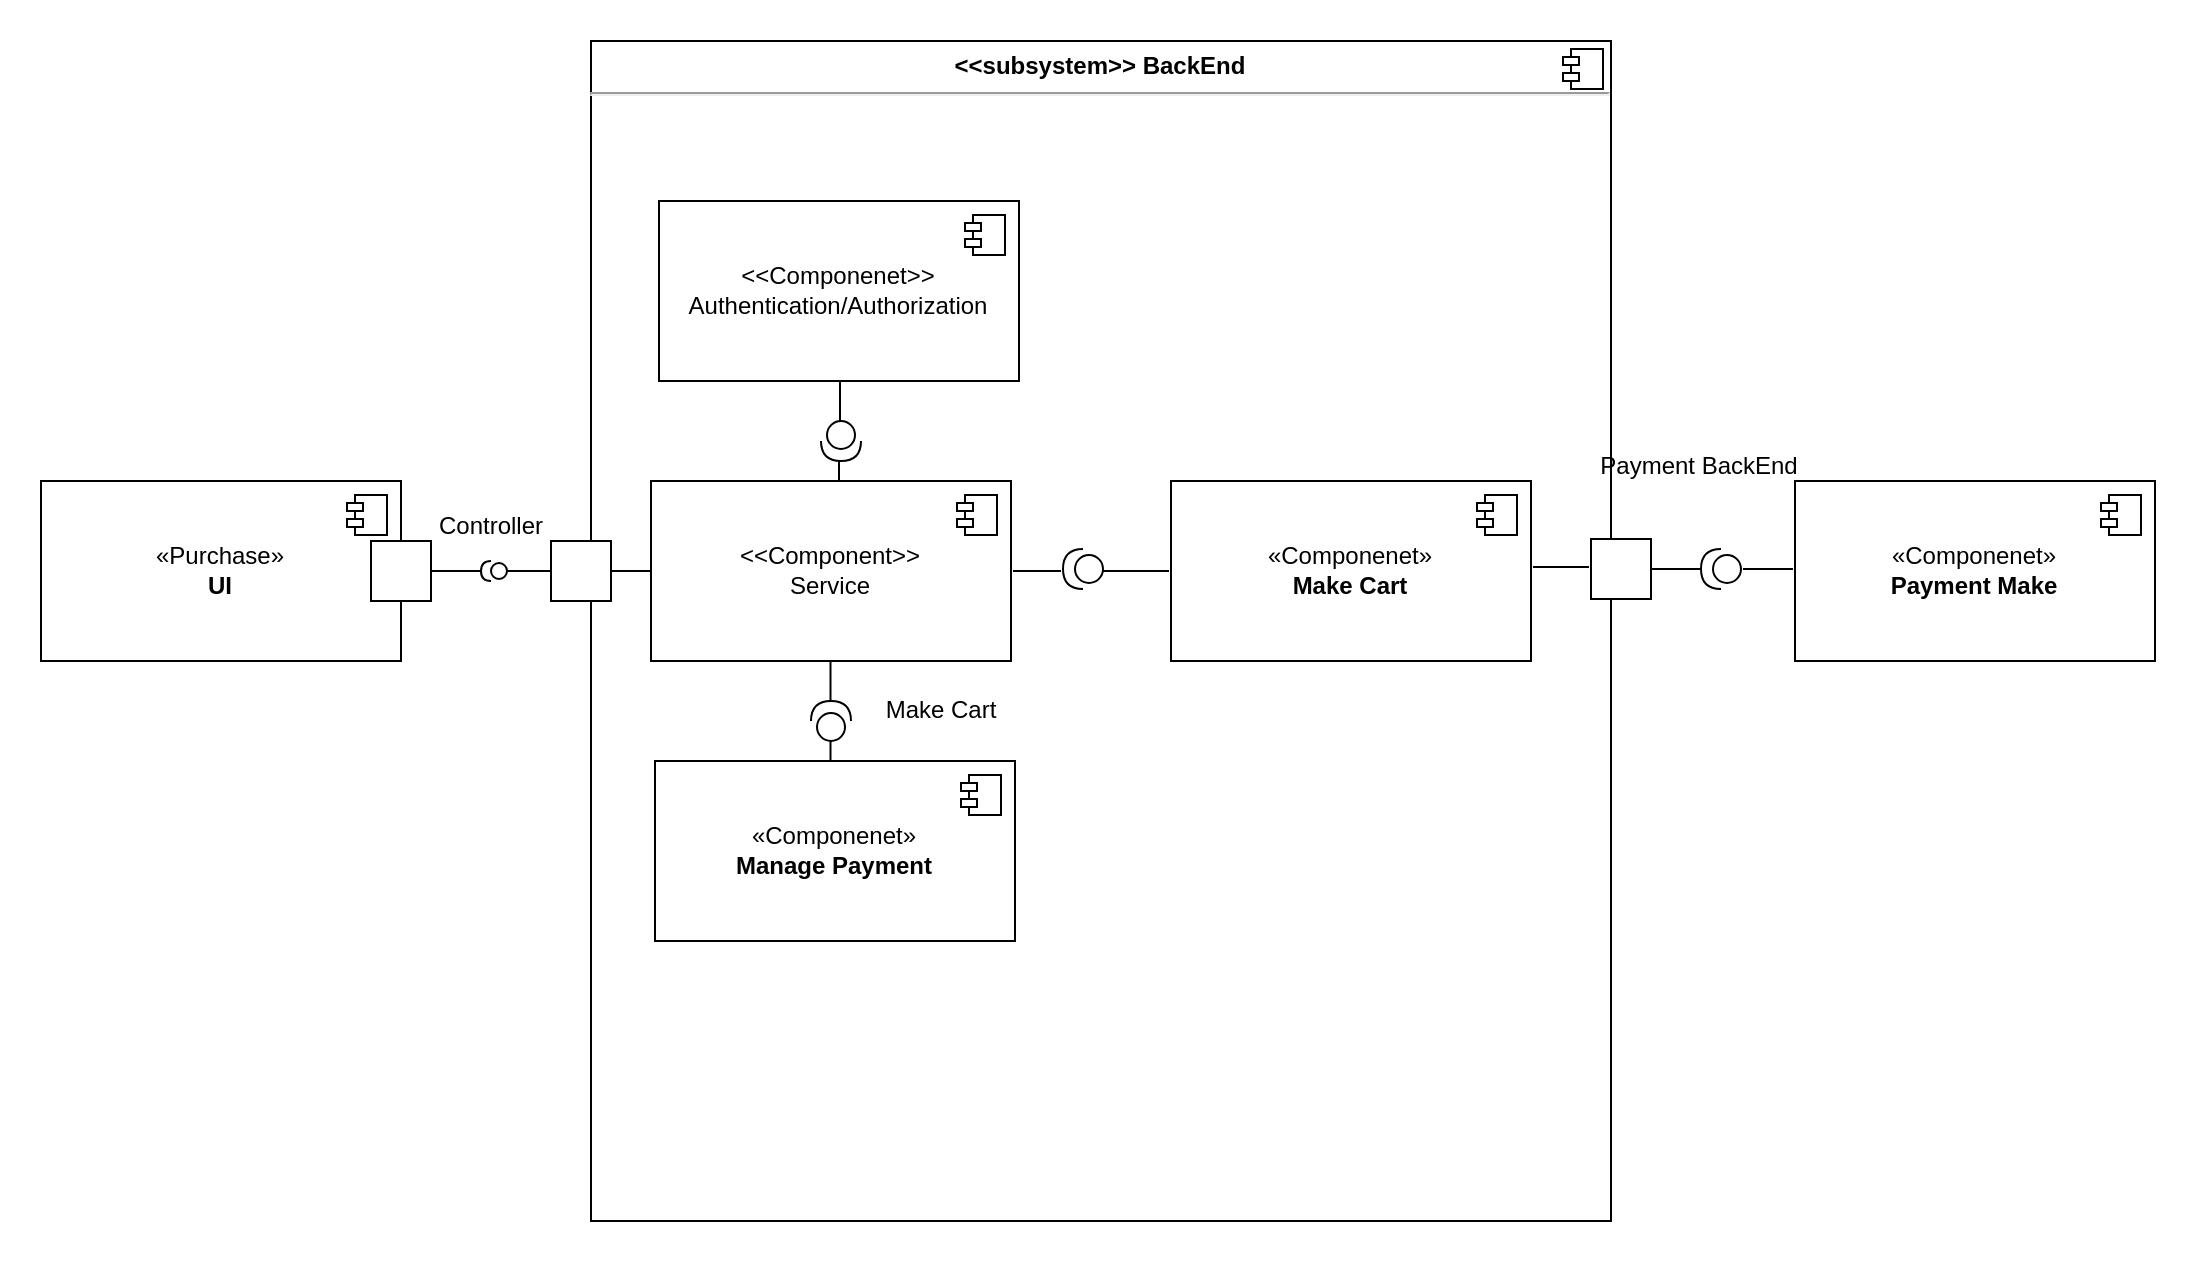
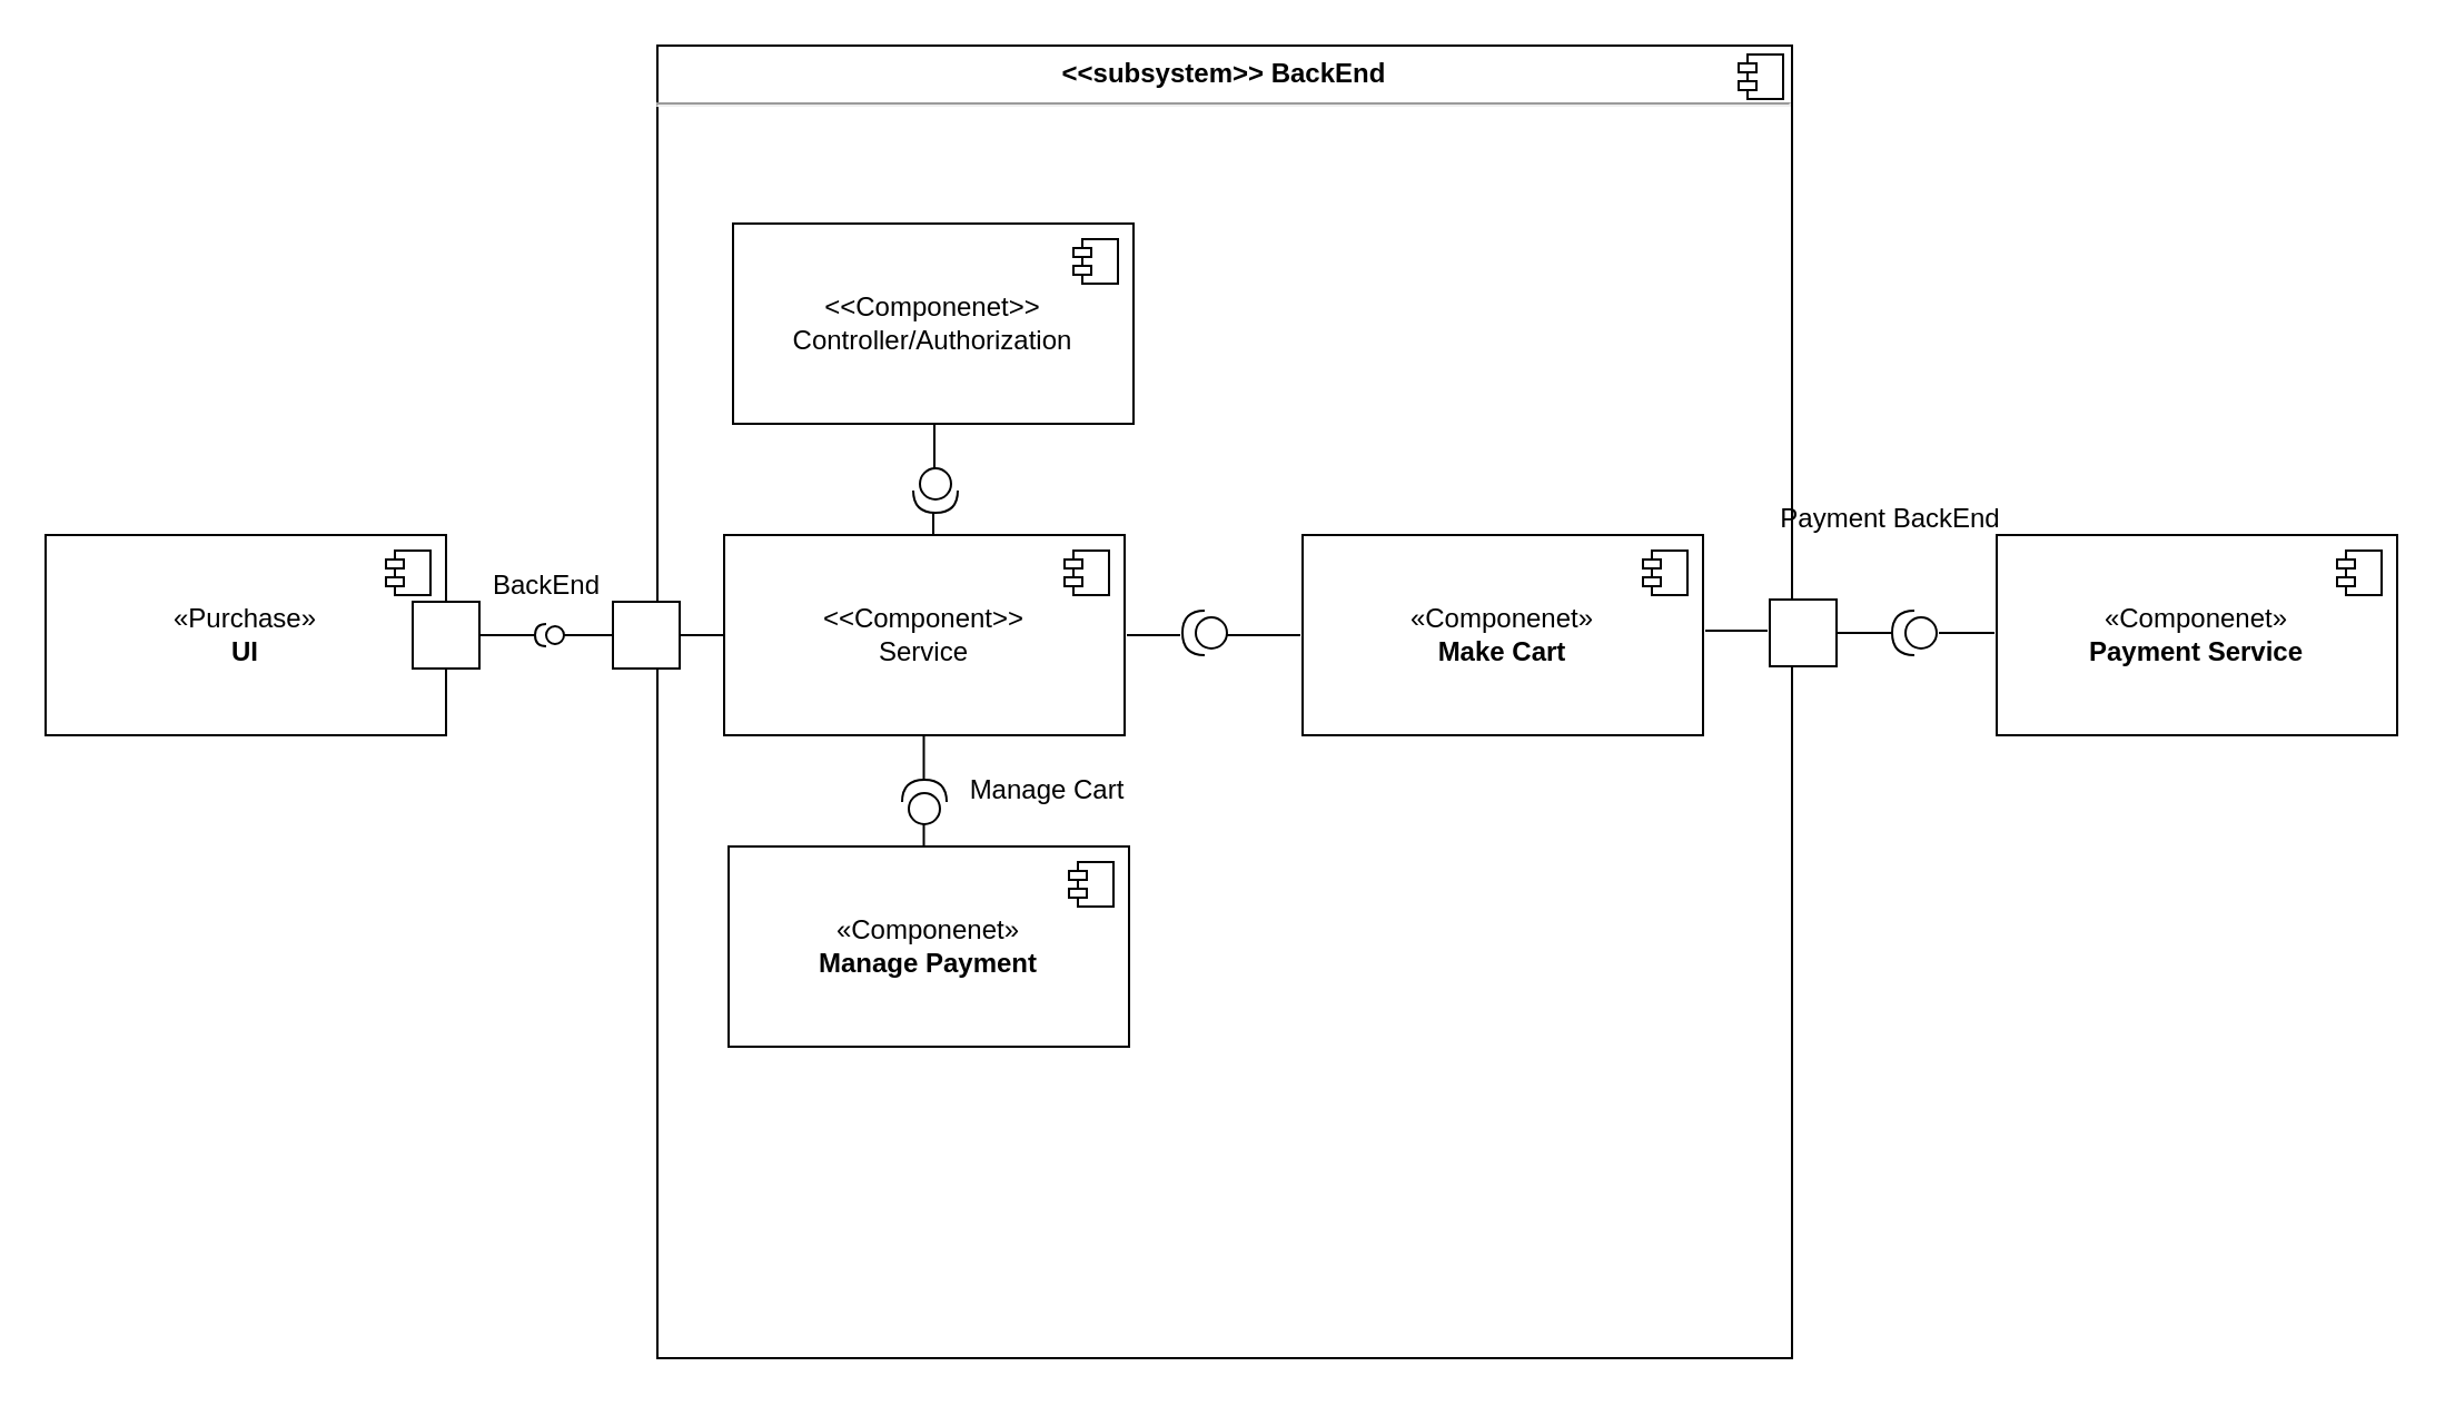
- <mxCell id="8" value="&amp;lt;&amp;lt;Componenet&amp;gt;&amp;gt;&lt;br&gt;Authentication/Authorization" style="html=1;dropTarget=0;whiteSpace=wrap;" parent="1" vertex="1"><mxGeometry x="329" y="100" width="180" height="90" as="geometry" /></mxCell>
+ <mxCell id="8" value="&amp;lt;&amp;lt;Componenet&amp;gt;&amp;gt;&lt;br&gt;Controller/Authorization" style="html=1;dropTarget=0;whiteSpace=wrap;" parent="1" vertex="1"><mxGeometry x="329" y="100" width="180" height="90" as="geometry" /></mxCell>
- <mxCell id="25" value="Controller" style="text;html=1;align=center;verticalAlign=middle;resizable=0;points=[];autosize=1;strokeColor=none;fillColor=none;" parent="1" vertex="1"><mxGeometry x="205" y="248" width="80" height="30" as="geometry" /></mxCell>
+ <mxCell id="25" value="BackEnd" style="text;html=1;align=center;verticalAlign=middle;resizable=0;points=[];autosize=1;strokeColor=none;fillColor=none;" parent="1" vertex="1"><mxGeometry x="205" y="248" width="80" height="30" as="geometry" /></mxCell>
- <mxCell id="34" value="«Componenet»&lt;br&gt;&lt;b&gt;Payment Make&lt;/b&gt;" style="html=1;dropTarget=0;whiteSpace=wrap;" vertex="1" parent="1"><mxGeometry x="897" y="240" width="180" height="90" as="geometry" /></mxCell>
+ <mxCell id="34" value="«Componenet»&lt;br&gt;&lt;b&gt;Payment Service&lt;/b&gt;" style="html=1;dropTarget=0;whiteSpace=wrap;" vertex="1" parent="1"><mxGeometry x="897" y="240" width="180" height="90" as="geometry" /></mxCell>
- <mxCell id="27" value="Make Cart" style="text;html=1;align=center;verticalAlign=middle;resizable=0;points=[];autosize=1;strokeColor=none;fillColor=none;" parent="1" vertex="1"><mxGeometry x="425" y="340" width="90" height="30" as="geometry" /></mxCell>
+ <mxCell id="27" value="Manage Cart" style="text;html=1;align=center;verticalAlign=middle;resizable=0;points=[];autosize=1;strokeColor=none;fillColor=none;" parent="1" vertex="1"><mxGeometry x="425" y="340" width="90" height="30" as="geometry" /></mxCell>
